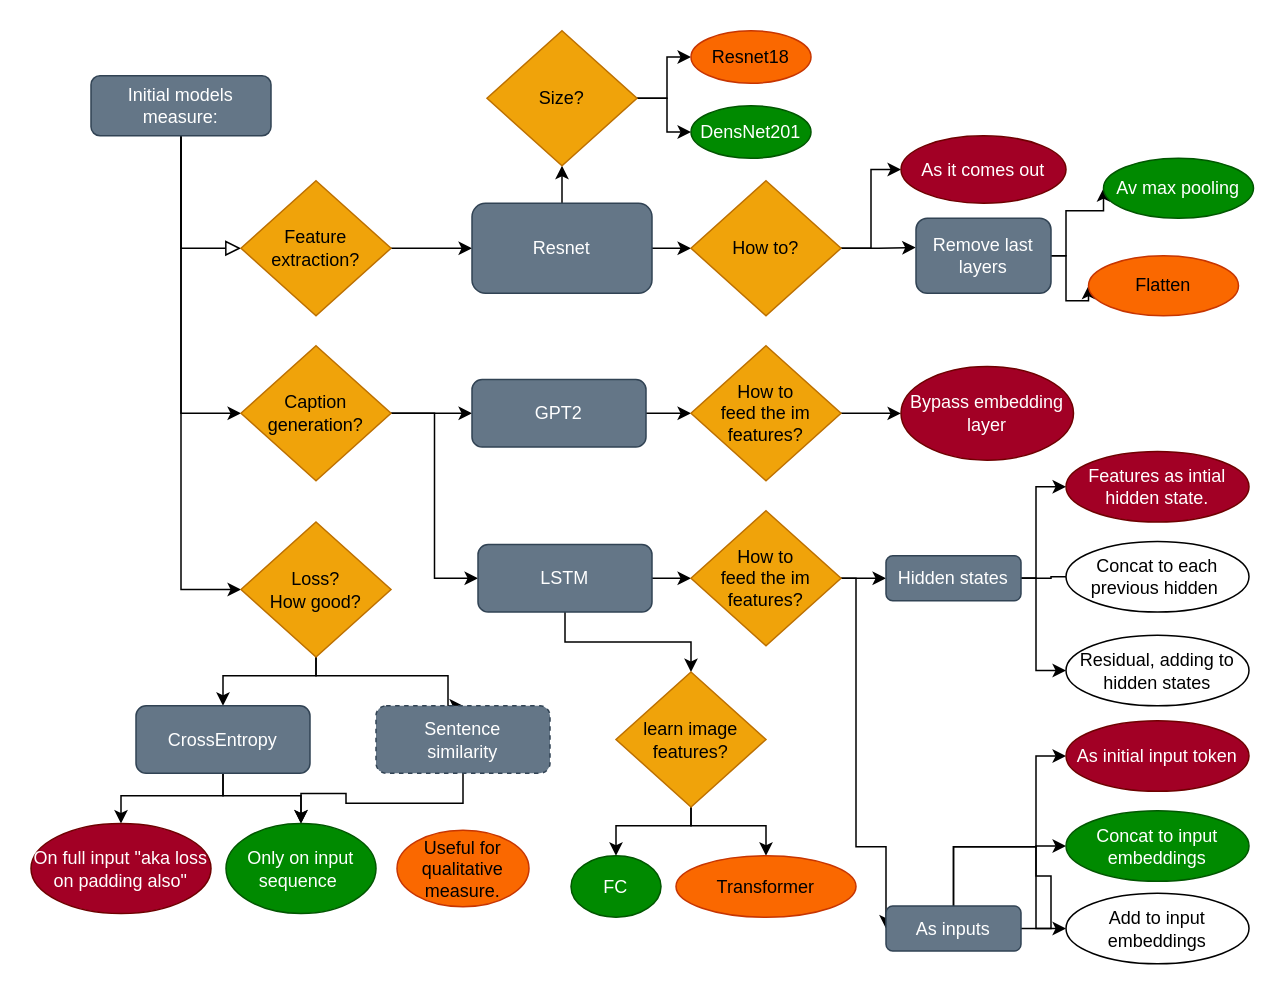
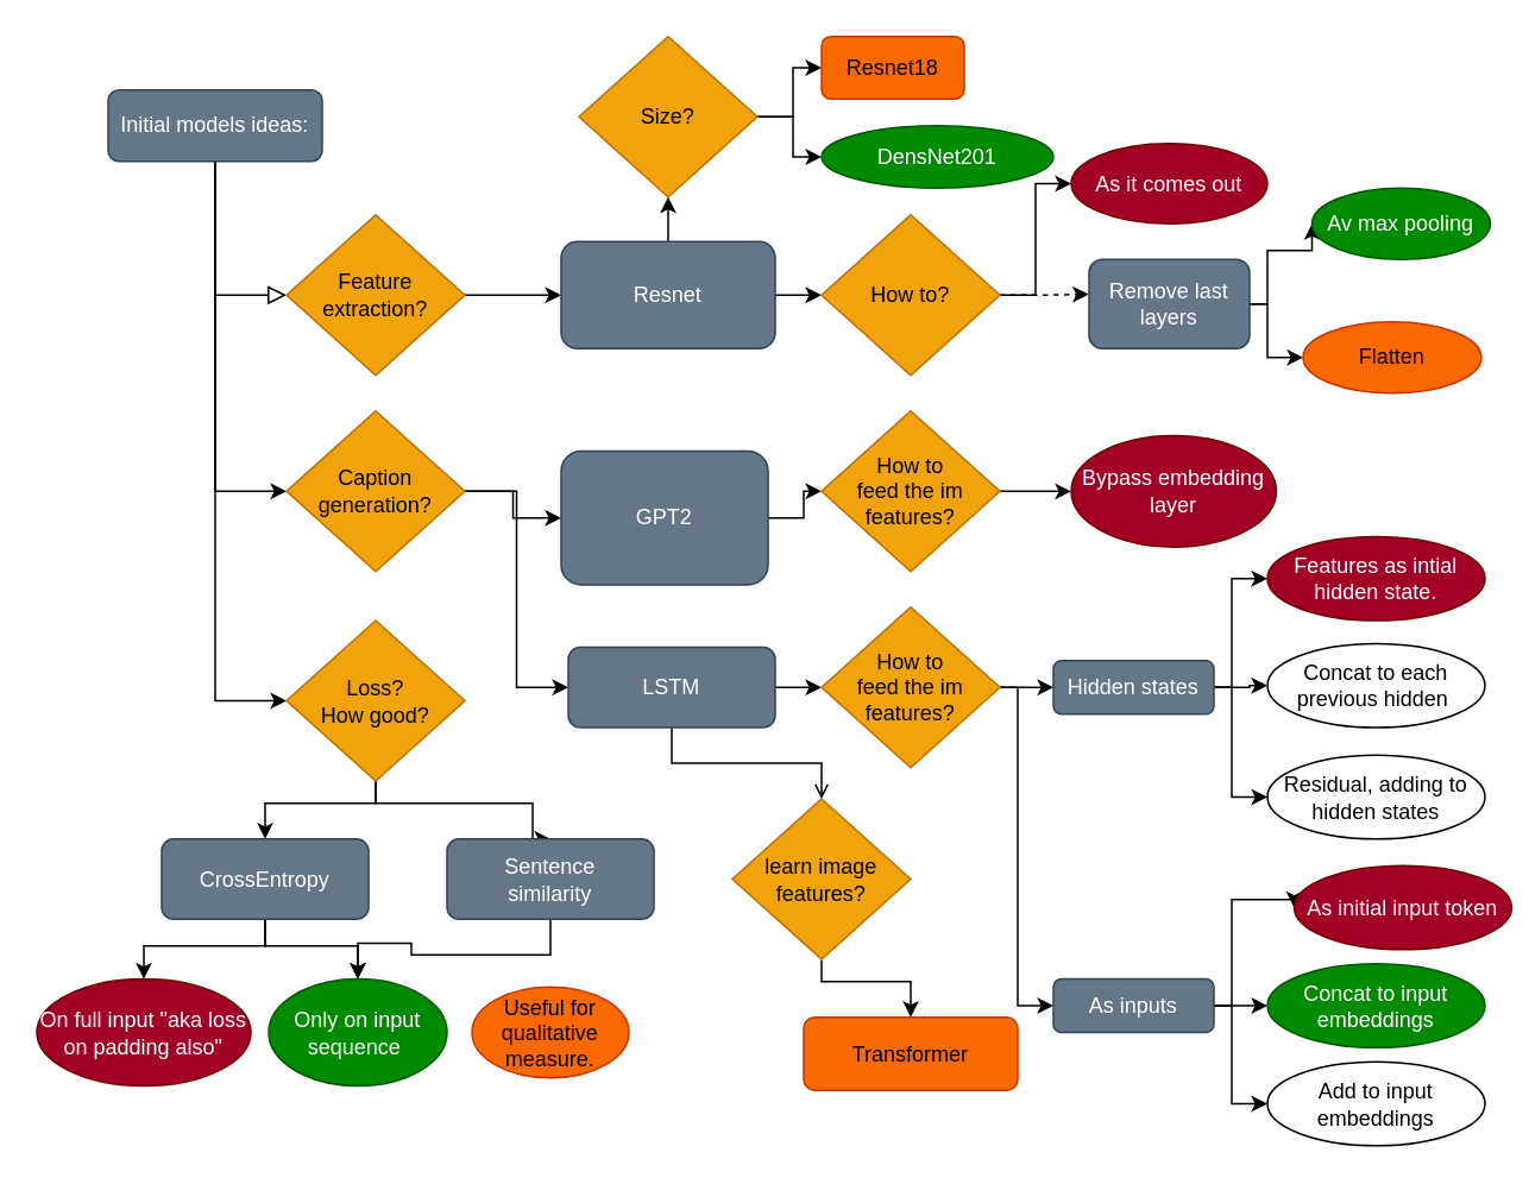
- <mxCell id="20" value="Resnet18" style="ellipse;whiteSpace=wrap;html=1;fillColor=#fa6800;fontColor=#000000;strokeColor=#C73500;" vertex="1" parent="1"><mxGeometry x="460" y="20" width="80" height="35" as="geometry" /></mxCell>
+ <mxCell id="20" value="Resnet18" style="whiteSpace=wrap;html=1;fillColor=#fa6800;fontColor=#000000;strokeColor=#C73500;rounded=1;" vertex="1" parent="1"><mxGeometry x="460" y="20" width="80" height="35" as="geometry" /></mxCell>
- <mxCell id="5" value="Initial models measure:" style="rounded=1;whiteSpace=wrap;html=1;fontSize=12;glass=0;strokeWidth=1;shadow=0;fillColor=#647687;fontColor=#ffffff;strokeColor=#314354;" parent="1" vertex="1"><mxGeometry x="60" y="50" width="120" height="40" as="geometry" /></mxCell>
+ <mxCell id="5" value="Initial models ideas:" style="rounded=1;whiteSpace=wrap;html=1;fontSize=12;glass=0;strokeWidth=1;shadow=0;fillColor=#647687;fontColor=#ffffff;strokeColor=#314354;" parent="1" vertex="1"><mxGeometry x="60" y="50" width="120" height="40" as="geometry" /></mxCell>
- <mxCell id="27" value="DensNet201" style="ellipse;whiteSpace=wrap;html=1;fillColor=#008a00;fontColor=#ffffff;strokeColor=#005700;" vertex="1" parent="1"><mxGeometry x="460" y="70" width="80" height="35" as="geometry" /></mxCell>
+ <mxCell id="27" value="DensNet201" style="ellipse;whiteSpace=wrap;html=1;fillColor=#008a00;fontColor=#ffffff;strokeColor=#005700;" vertex="1" parent="1"><mxGeometry x="460" y="70" width="130" height="35" as="geometry" /></mxCell>
- <mxCell id="21" value="As it comes out" style="ellipse;whiteSpace=wrap;html=1;fillColor=#a20025;fontColor=#ffffff;strokeColor=#6F0000;" vertex="1" parent="1"><mxGeometry x="600" y="90" width="110" height="45" as="geometry" /></mxCell>
+ <mxCell id="21" value="As it comes out" style="ellipse;whiteSpace=wrap;html=1;fillColor=#a20025;fontColor=#ffffff;strokeColor=#6F0000;" vertex="1" parent="1"><mxGeometry x="600" y="80" width="110" height="45" as="geometry" /></mxCell>
- <mxCell id="15" style="edgeStyle=orthogonalEdgeStyle;rounded=0;orthogonalLoop=1;jettySize=auto;html=1;entryX=-0.002;entryY=0.39;entryDx=0;entryDy=0;entryPerimeter=0;" edge="1" parent="1" source="16" target="24"><mxGeometry relative="1" as="geometry" /></mxCell>
+ <mxCell id="15" style="edgeStyle=orthogonalEdgeStyle;rounded=0;orthogonalLoop=1;jettySize=auto;html=1;entryX=-0.002;entryY=0.39;entryDx=0;entryDy=0;entryPerimeter=0;dashed=1;" edge="1" parent="1" source="16" target="24"><mxGeometry relative="1" as="geometry" /></mxCell>
- <mxCell id="26" value="Flatten" style="ellipse;whiteSpace=wrap;html=1;fillColor=#fa6800;fontColor=#000000;strokeColor=#C73500;" vertex="1" parent="1"><mxGeometry x="725" y="170" width="100" height="40" as="geometry" /></mxCell>
+ <mxCell id="26" value="Flatten" style="ellipse;whiteSpace=wrap;html=1;fillColor=#fa6800;fontColor=#000000;strokeColor=#C73500;" vertex="1" parent="1"><mxGeometry x="730" y="180" width="100" height="40" as="geometry" /></mxCell>
- <mxCell id="29" value="GPT2" style="rounded=1;whiteSpace=wrap;html=1;fillColor=#647687;fontColor=#ffffff;strokeColor=#314354;" vertex="1" parent="1"><mxGeometry x="314" y="252.5" width="116" height="45" as="geometry" /></mxCell>
+ <mxCell id="29" value="GPT2" style="rounded=1;whiteSpace=wrap;html=1;fillColor=#647687;fontColor=#ffffff;strokeColor=#314354;" vertex="1" parent="1"><mxGeometry x="314" y="252.5" width="116" height="75" as="geometry" /></mxCell>
- <mxCell id="50" style="edgeStyle=orthogonalEdgeStyle;rounded=0;orthogonalLoop=1;jettySize=auto;html=1;entryX=0;entryY=0.5;entryDx=0;entryDy=0;endArrow=none;" edge="1" parent="1" source="52" target="48"><mxGeometry relative="1" as="geometry" /></mxCell>
+ <mxCell id="50" style="edgeStyle=orthogonalEdgeStyle;rounded=0;orthogonalLoop=1;jettySize=auto;html=1;entryX=0;entryY=0.5;entryDx=0;entryDy=0;" edge="1" parent="1" source="52" target="48"><mxGeometry relative="1" as="geometry" /></mxCell>
- <mxCell id="33" style="edgeStyle=orthogonalEdgeStyle;rounded=0;orthogonalLoop=1;jettySize=auto;html=1;entryX=0.5;entryY=0;entryDx=0;entryDy=0;" edge="1" parent="1" source="34" target="64"><mxGeometry relative="1" as="geometry" /></mxCell>
+ <mxCell id="33" style="edgeStyle=orthogonalEdgeStyle;rounded=0;orthogonalLoop=1;jettySize=auto;html=1;entryX=0.5;entryY=0;entryDx=0;entryDy=0;endArrow=open;" edge="1" parent="1" source="34" target="64"><mxGeometry relative="1" as="geometry" /></mxCell>
- <mxCell id="42" value="Sentence &lt;br&gt;similarity" style="rounded=1;whiteSpace=wrap;html=1;fillColor=#647687;fontColor=#ffffff;strokeColor=#314354;dashed=1;" vertex="1" parent="1"><mxGeometry x="250" y="470" width="116" height="45" as="geometry" /></mxCell>
+ <mxCell id="42" value="Sentence &lt;br&gt;similarity" style="rounded=1;whiteSpace=wrap;html=1;fillColor=#647687;fontColor=#ffffff;strokeColor=#314354;" vertex="1" parent="1"><mxGeometry x="250" y="470" width="116" height="45" as="geometry" /></mxCell>
- <mxCell id="60" value="As initial input token" style="ellipse;whiteSpace=wrap;html=1;fillColor=#a20025;fontColor=#ffffff;strokeColor=#6F0000;" vertex="1" parent="1"><mxGeometry x="710" y="480" width="122" height="47" as="geometry" /></mxCell>
+ <mxCell id="60" value="As initial input token" style="ellipse;whiteSpace=wrap;html=1;fillColor=#a20025;fontColor=#ffffff;strokeColor=#6F0000;" vertex="1" parent="1"><mxGeometry x="725" y="485" width="122" height="47" as="geometry" /></mxCell>
- <mxCell id="63" style="edgeStyle=orthogonalEdgeStyle;rounded=0;orthogonalLoop=1;jettySize=auto;html=1;entryX=0.5;entryY=0;entryDx=0;entryDy=0;" edge="1" parent="1" source="64" target="65"><mxGeometry relative="1" as="geometry"><Array as="points"><mxPoint x="460" y="550" /><mxPoint x="410" y="550" /></Array></mxGeometry></mxCell>
- <mxCell id="65" value="FC" style="ellipse;whiteSpace=wrap;html=1;fillColor=#008a00;fontColor=#ffffff;strokeColor=#005700;" vertex="1" parent="1"><mxGeometry x="380" y="570" width="60" height="41" as="geometry" /></mxCell>
- <mxCell id="66" value="Transformer" style="ellipse;whiteSpace=wrap;html=1;fillColor=#fa6800;fontColor=#000000;strokeColor=#C73500;" vertex="1" parent="1"><mxGeometry x="450" y="570" width="120" height="41" as="geometry" /></mxCell>
+ <mxCell id="66" value="Transformer" style="whiteSpace=wrap;html=1;fillColor=#fa6800;fontColor=#000000;strokeColor=#C73500;rounded=1;" vertex="1" parent="1"><mxGeometry x="450" y="570" width="120" height="41" as="geometry" /></mxCell>
- <mxCell id="56" value="As inputs" style="rounded=1;whiteSpace=wrap;html=1;fillColor=#647687;fontColor=#ffffff;strokeColor=#314354;" vertex="1" parent="1"><mxGeometry x="590" y="603.5" width="90" height="30" as="geometry" /></mxCell>
+ <mxCell id="56" value="As inputs" style="rounded=1;whiteSpace=wrap;html=1;fillColor=#647687;fontColor=#ffffff;strokeColor=#314354;" vertex="1" parent="1"><mxGeometry x="590" y="548.5" width="90" height="30" as="geometry" /></mxCell>
